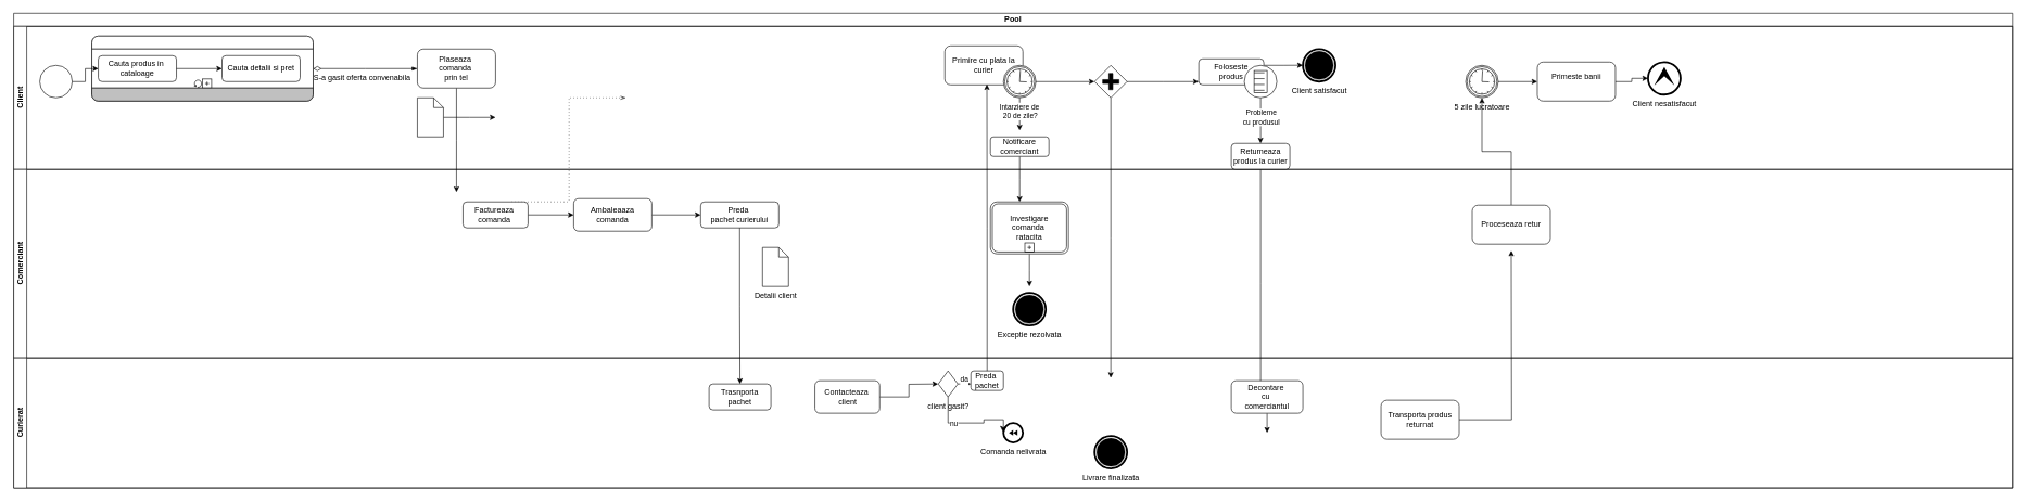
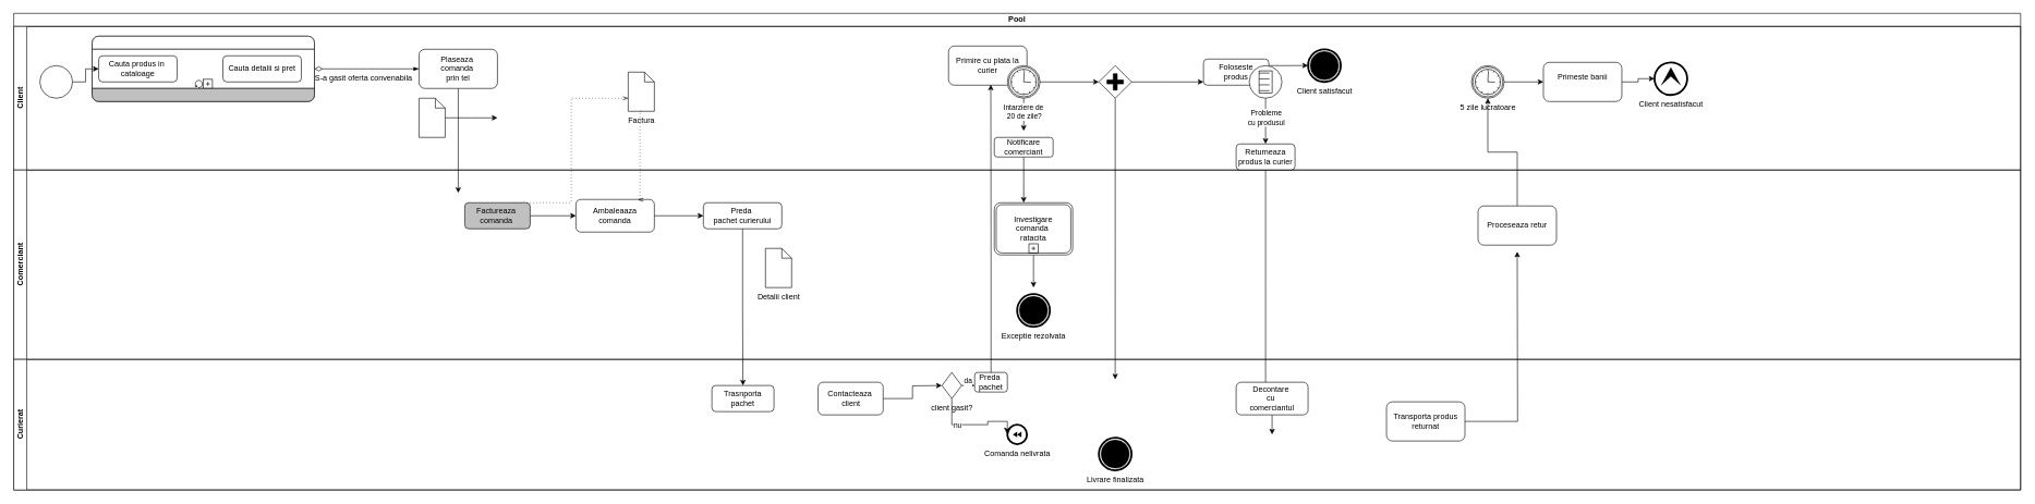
- <mxCell id="10" style="edgeStyle=orthogonalEdgeStyle;rounded=0;html=1;jettySize=auto;orthogonalLoop=1;" parent="1" source="7" target="8" edge="1"><mxGeometry relative="1" as="geometry" /></mxCell>
+ <mxCell id="20" value="Factura" style="shape=mxgraph.bpmn.data;labelPosition=center;verticalLabelPosition=bottom;align=center;verticalAlign=top;size=15;html=1;" vertex="1" parent="16"><mxGeometry x="940" y="70" width="40" height="60" as="geometry" /></mxCell>
+ <mxCell id="65" value="" style="edgeStyle=elbowEdgeStyle;fontSize=12;html=1;endFill=0;startFill=0;endSize=6;startSize=6;dashed=1;dashPattern=1 4;endArrow=openThin;startArrow=none;rounded=0;exitX=0.5;exitY=1;exitDx=0;exitDy=0;exitPerimeter=0;entryX=0.792;entryY=0.01;entryDx=0;entryDy=0;entryPerimeter=0;" edge="1" parent="15" source="20" target="48"><mxGeometry width="160" relative="1" as="geometry"><mxPoint x="870" y="170" as="sourcePoint" /><mxPoint x="1030" y="170" as="targetPoint" /></mxGeometry></mxCell>
- <mxCell id="46" value="Factureaza&amp;nbsp;&lt;div&gt;comanda&amp;nbsp;&lt;/div&gt;" style="whiteSpace=wrap;html=1;glass=0;rounded=1;" vertex="1" parent="44"><mxGeometry x="690" y="50" width="100" height="40" as="geometry" /></mxCell>
+ <mxCell id="46" value="Factureaza&amp;nbsp;&lt;div&gt;comanda&amp;nbsp;&lt;/div&gt;" style="whiteSpace=wrap;html=1;glass=0;rounded=1;fillColor=#c0c0c0;" vertex="1" parent="44"><mxGeometry x="690" y="50" width="100" height="40" as="geometry" /></mxCell>
